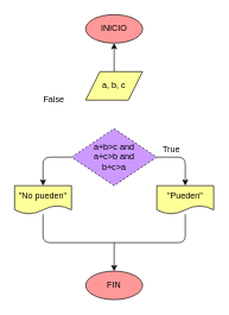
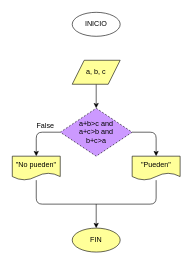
- <mxCell id="2" value="INICIO" style="ellipse;whiteSpace=wrap;html=1;sketch=0;shadow=0;fillColor=#FF9999;fontColor=#000000;strokeColor=#000000;" parent="1" vertex="1"><mxGeometry x="120" y="20" width="80" height="40" as="geometry" /></mxCell>
+ <mxCell id="2" value="INICIO" style="ellipse;whiteSpace=wrap;html=1;sketch=0;shadow=0;fillColor=#ffffff;fontColor=#000000;strokeColor=#000000;" parent="1" vertex="1"><mxGeometry x="120" y="20" width="80" height="40" as="geometry" /></mxCell>
- <mxCell id="3" value="" style="edgeStyle=none;html=1;strokeColor=#000000;fontColor=#000000;" parent="1" source="4" target="2" edge="1"><mxGeometry relative="1" as="geometry" /></mxCell>
+ <mxCell id="3" value="" style="edgeStyle=none;html=1;strokeColor=#000000;fontColor=#000000;" parent="1" source="4" target="7" edge="1"><mxGeometry relative="1" as="geometry" /></mxCell>
- <mxCell id="14" value="False" style="text;html=1;align=center;verticalAlign=middle;resizable=0;points=[];autosize=1;strokeColor=none;fillColor=none;fontColor=#000000;" vertex="1" parent="1"><mxGeometry x="50" y="130" width="50" height="20" as="geometry" /></mxCell>
+ <mxCell id="14" value="False" style="text;html=1;align=center;verticalAlign=middle;resizable=0;points=[];autosize=1;strokeColor=none;fillColor=none;fontColor=#000000;" vertex="1" parent="1"><mxGeometry x="50" y="200" width="50" height="20" as="geometry" /></mxCell>
- <mxCell id="13" value="True" style="text;html=1;align=center;verticalAlign=middle;resizable=0;points=[];autosize=1;strokeColor=none;fillColor=none;fontColor=#000000;" vertex="1" parent="1"><mxGeometry x="220" y="200" width="40" height="20" as="geometry" /></mxCell>
- <mxCell id="10" value="FIN" style="ellipse;whiteSpace=wrap;html=1;shadow=0;sketch=0;fillColor=#FF9999;fontColor=#000000;strokeColor=#000000;" parent="1" vertex="1"><mxGeometry x="120" y="380" width="80" height="40" as="geometry" /></mxCell>
+ <mxCell id="10" value="FIN" style="ellipse;whiteSpace=wrap;html=1;shadow=0;sketch=0;fillColor=#ffff99;fontColor=#000000;strokeColor=#000000;" parent="1" vertex="1"><mxGeometry x="120" y="380" width="80" height="40" as="geometry" /></mxCell>
